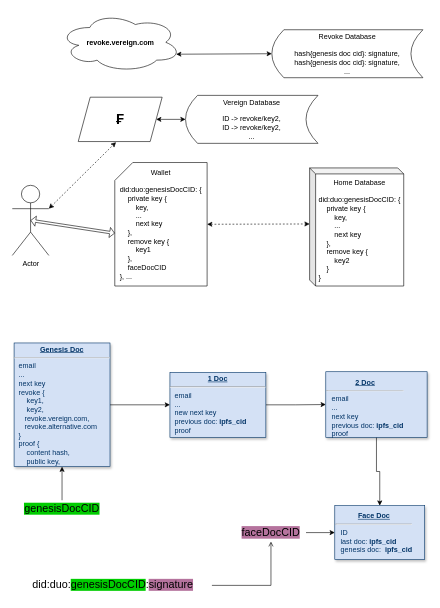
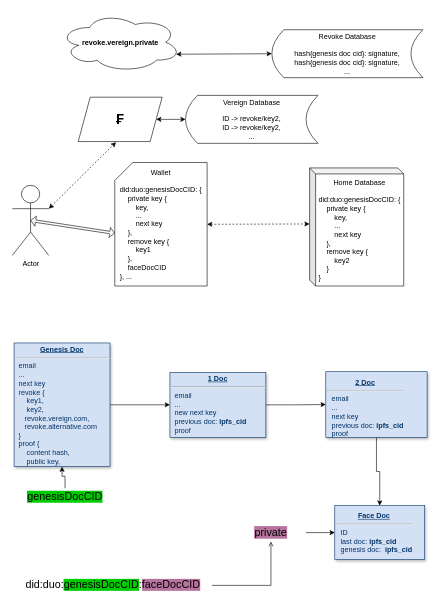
- <mxCell id="15" value="&lt;div&gt;&lt;b&gt;revoke.vereign.com&lt;/b&gt;&lt;/div&gt;" style="ellipse;shape=cloud;whiteSpace=wrap;html=1;" vertex="1" parent="1"><mxGeometry x="98.5" y="20" width="203" height="99" as="geometry" /></mxCell>
+ <mxCell id="15" value="&lt;div&gt;&lt;b&gt;revoke.vereign.private&lt;/b&gt;&lt;/div&gt;" style="ellipse;shape=cloud;whiteSpace=wrap;html=1;" vertex="1" parent="1"><mxGeometry x="98.5" y="20" width="203" height="99" as="geometry" /></mxCell>
- <mxCell id="14" value="&lt;div style=&quot;font-size: 18px;&quot;&gt;&lt;span data-darkreader-inline-bgcolor=&quot;&quot; style=&quot;background-color: rgb(0, 204, 0); --darkreader-inline-bgcolor: #00a300;&quot;&gt;genesisDocCID&lt;/span&gt;&lt;/div&gt;" style="text;html=1;strokeColor=none;fillColor=none;align=center;verticalAlign=middle;whiteSpace=wrap;rounded=0;fontSize=18;" parent="1" vertex="1"><mxGeometry x="37" y="833.36" width="132" height="30" as="geometry" /></mxCell>
+ <mxCell id="14" value="&lt;div style=&quot;font-size: 18px;&quot;&gt;&lt;span data-darkreader-inline-bgcolor=&quot;&quot; style=&quot;background-color: rgb(0, 204, 0); --darkreader-inline-bgcolor: #00a300;&quot;&gt;genesisDocCID&lt;/span&gt;&lt;/div&gt;" style="text;html=1;strokeColor=none;fillColor=none;align=center;verticalAlign=middle;whiteSpace=wrap;rounded=0;fontSize=18;" parent="1" vertex="1"><mxGeometry x="42" y="813.36" width="132" height="30" as="geometry" /></mxCell>
- <mxCell id="12" value="&lt;div style=&quot;font-size: 18px;&quot;&gt;faceDocCID&lt;/div&gt;" style="text;html=1;strokeColor=none;fillColor=none;align=center;verticalAlign=middle;whiteSpace=wrap;rounded=0;fontSize=18;labelBackgroundColor=#B5739D;" parent="1" vertex="1"><mxGeometry x="393" y="872.36" width="117" height="30" as="geometry" /></mxCell>
+ <mxCell id="12" value="&lt;div style=&quot;font-size: 18px;&quot;&gt;private&lt;/div&gt;" style="text;html=1;strokeColor=none;fillColor=none;align=center;verticalAlign=middle;whiteSpace=wrap;rounded=0;fontSize=18;labelBackgroundColor=#B5739D;" parent="1" vertex="1"><mxGeometry x="393" y="872.36" width="117" height="30" as="geometry" /></mxCell>
- <mxCell id="10" value="&lt;div style=&quot;font-size: 18px;&quot;&gt;did:duo:&lt;span data-darkreader-inline-bgcolor=&quot;&quot; style=&quot;background-color: rgb(0, 204, 0); --darkreader-inline-bgcolor: #00a300;&quot;&gt;genesisDocCID&lt;/span&gt;:&lt;span data-darkreader-inline-bgcolor=&quot;&quot; style=&quot;background-color: rgb(181, 115, 157); --darkreader-inline-bgcolor: #753e61;&quot;&gt;signature&lt;/span&gt;&lt;/div&gt;" style="text;html=1;strokeColor=none;fillColor=none;align=center;verticalAlign=middle;whiteSpace=wrap;rounded=0;fontSize=18;" parent="1" vertex="1"><mxGeometry x="23" y="960.36" width="330" height="30" as="geometry" /></mxCell>
+ <mxCell id="10" value="&lt;div style=&quot;font-size: 18px;&quot;&gt;did:duo:&lt;span data-darkreader-inline-bgcolor=&quot;&quot; style=&quot;background-color: rgb(0, 204, 0); --darkreader-inline-bgcolor: #00a300;&quot;&gt;genesisDocCID&lt;/span&gt;:&lt;span data-darkreader-inline-bgcolor=&quot;&quot; style=&quot;background-color: rgb(181, 115, 157); --darkreader-inline-bgcolor: #753e61;&quot;&gt;faceDocCID&lt;/span&gt;&lt;/div&gt;" style="text;html=1;strokeColor=none;fillColor=none;align=center;verticalAlign=middle;whiteSpace=wrap;rounded=0;fontSize=18;" parent="1" vertex="1"><mxGeometry x="23" y="960.36" width="330" height="30" as="geometry" /></mxCell>
